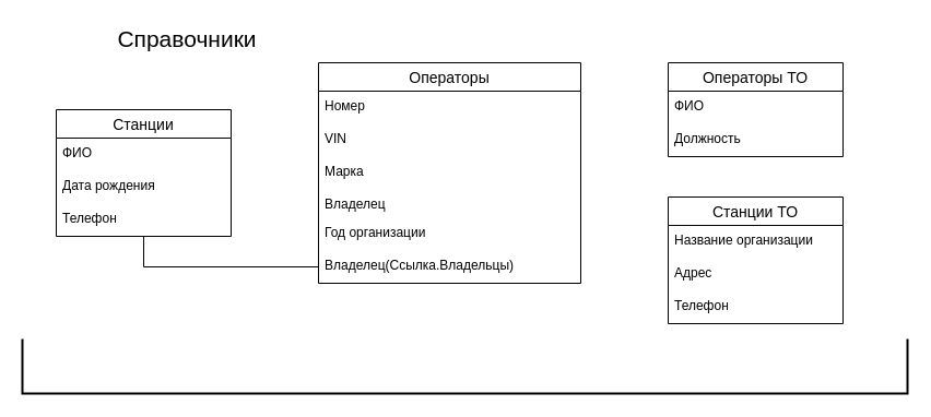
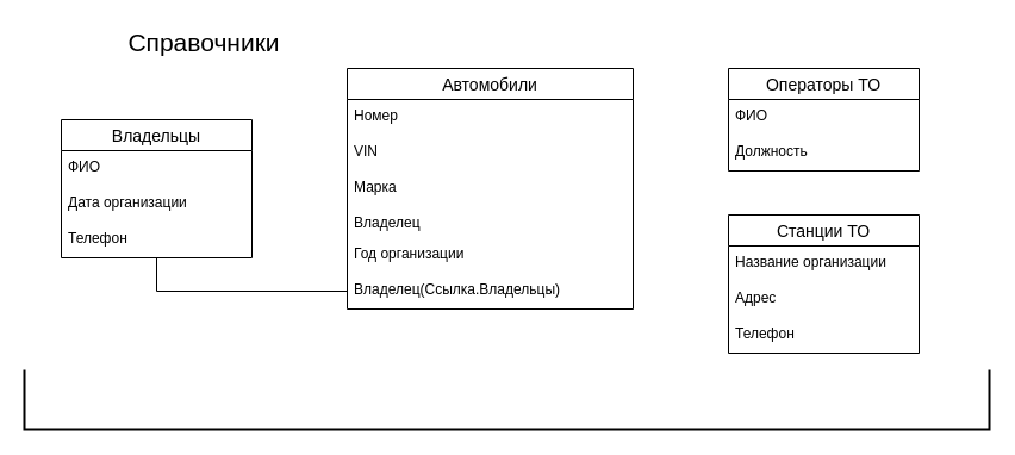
- <mxCell id="3" value="Операторы" style="swimlane;fontStyle=0;childLayout=stackLayout;horizontal=1;startSize=26;horizontalStack=0;resizeParent=1;resizeParentMax=0;resizeLast=0;collapsible=1;marginBottom=0;align=center;fontSize=14;" vertex="1" parent="1"><mxGeometry x="291" y="57" width="240" height="202" as="geometry" /></mxCell>
+ <mxCell id="3" value="Автомобили" style="swimlane;fontStyle=0;childLayout=stackLayout;horizontal=1;startSize=26;horizontalStack=0;resizeParent=1;resizeParentMax=0;resizeLast=0;collapsible=1;marginBottom=0;align=center;fontSize=14;" vertex="1" parent="1"><mxGeometry x="291" y="57" width="240" height="202" as="geometry" /></mxCell>
- <mxCell id="11" value="Станции" style="swimlane;fontStyle=0;childLayout=stackLayout;horizontal=1;startSize=26;horizontalStack=0;resizeParent=1;resizeParentMax=0;resizeLast=0;collapsible=1;marginBottom=0;align=center;fontSize=14;" vertex="1" parent="1"><mxGeometry x="51" y="100" width="160" height="116" as="geometry" /></mxCell>
+ <mxCell id="11" value="Владельцы" style="swimlane;fontStyle=0;childLayout=stackLayout;horizontal=1;startSize=26;horizontalStack=0;resizeParent=1;resizeParentMax=0;resizeLast=0;collapsible=1;marginBottom=0;align=center;fontSize=14;" vertex="1" parent="1"><mxGeometry x="51" y="100" width="160" height="116" as="geometry" /></mxCell>
- <mxCell id="13" value="Дата рождения" style="text;strokeColor=none;fillColor=none;spacingLeft=4;spacingRight=4;overflow=hidden;rotatable=0;points=[[0,0.5],[1,0.5]];portConstraint=eastwest;fontSize=12;whiteSpace=wrap;html=1;" vertex="1" parent="11"><mxGeometry y="56" width="160" height="30" as="geometry" /></mxCell>
+ <mxCell id="13" value="Дата организации" style="text;strokeColor=none;fillColor=none;spacingLeft=4;spacingRight=4;overflow=hidden;rotatable=0;points=[[0,0.5],[1,0.5]];portConstraint=eastwest;fontSize=12;whiteSpace=wrap;html=1;" vertex="1" parent="11"><mxGeometry y="56" width="160" height="30" as="geometry" /></mxCell>
